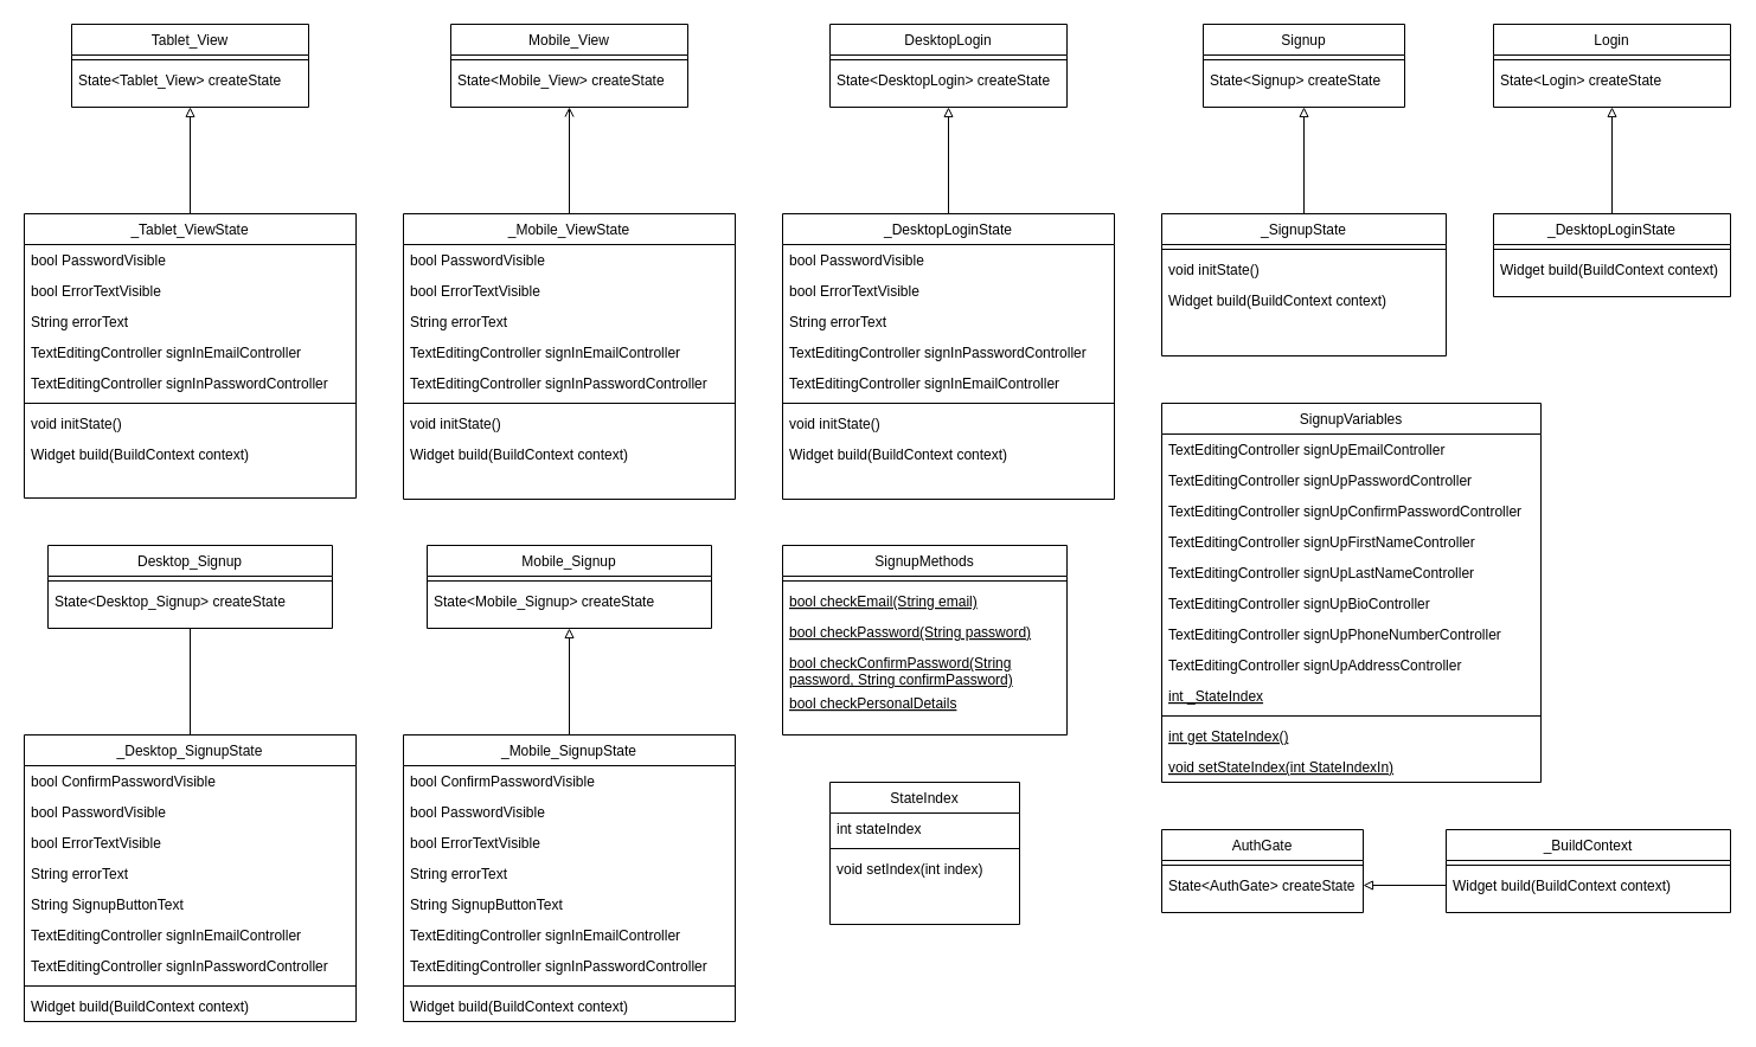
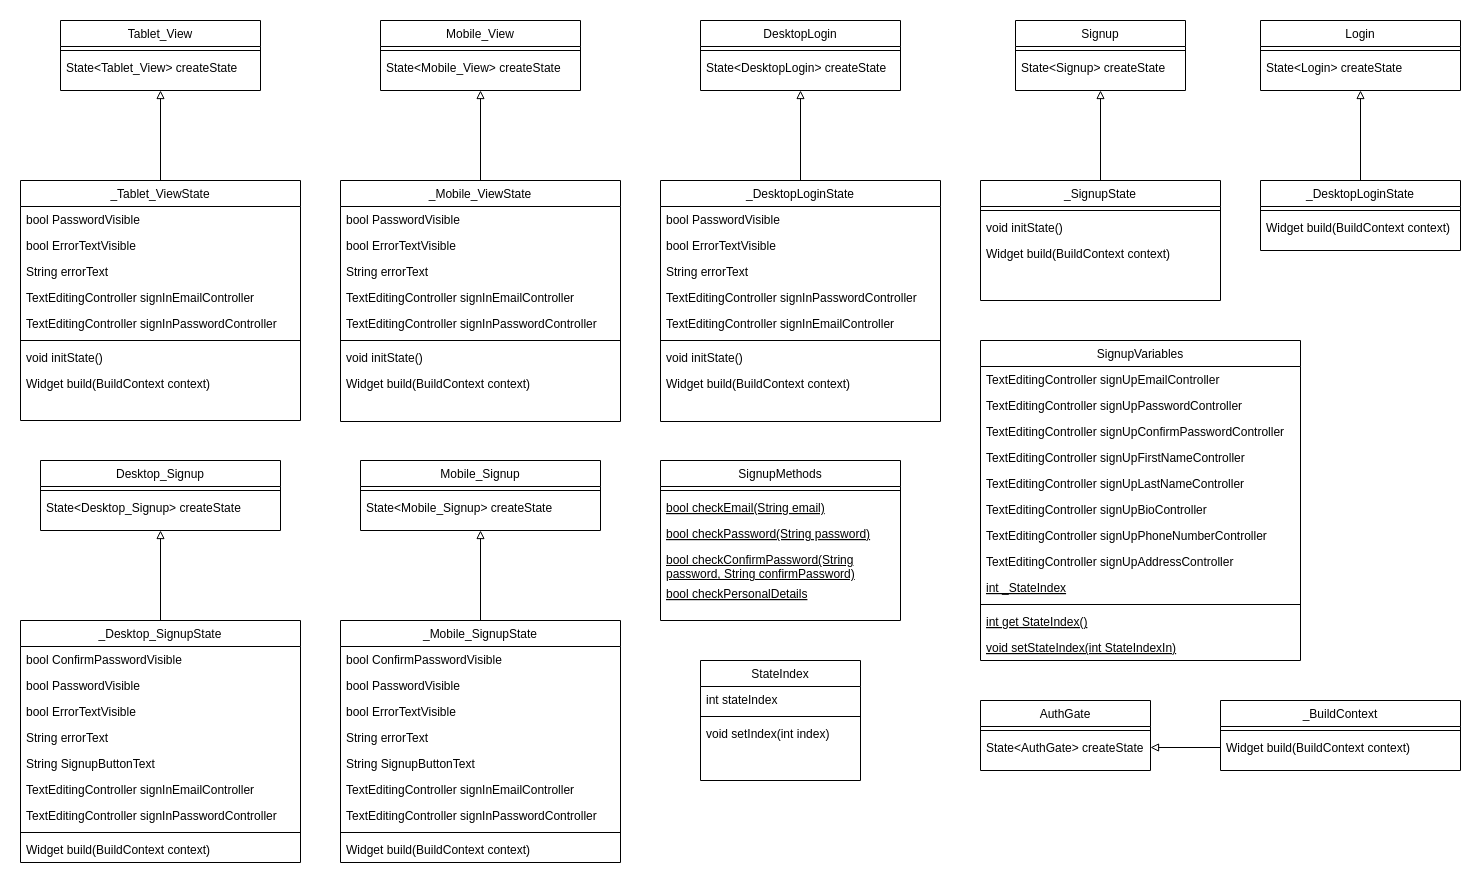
- <mxCell id="25" style="edgeStyle=orthogonalEdgeStyle;rounded=0;orthogonalLoop=1;jettySize=auto;html=1;entryX=0.5;entryY=1;entryDx=0;entryDy=0;endArrow=open;endFill=0;" edge="1" parent="1" source="26" target="22"><mxGeometry relative="1" as="geometry" /></mxCell>
+ <mxCell id="25" style="edgeStyle=orthogonalEdgeStyle;rounded=0;orthogonalLoop=1;jettySize=auto;html=1;entryX=0.5;entryY=1;entryDx=0;entryDy=0;endArrow=block;endFill=0;" edge="1" parent="1" source="26" target="22"><mxGeometry relative="1" as="geometry" /></mxCell>
- <mxCell id="51" style="edgeStyle=orthogonalEdgeStyle;rounded=0;orthogonalLoop=1;jettySize=auto;html=1;entryX=0.5;entryY=1;entryDx=0;entryDy=0;endArrow=none;endFill=0;" edge="1" parent="1" source="52" target="48"><mxGeometry relative="1" as="geometry" /></mxCell>
+ <mxCell id="51" style="edgeStyle=orthogonalEdgeStyle;rounded=0;orthogonalLoop=1;jettySize=auto;html=1;entryX=0.5;entryY=1;entryDx=0;entryDy=0;endArrow=block;endFill=0;" edge="1" parent="1" source="52" target="48"><mxGeometry relative="1" as="geometry" /></mxCell>
